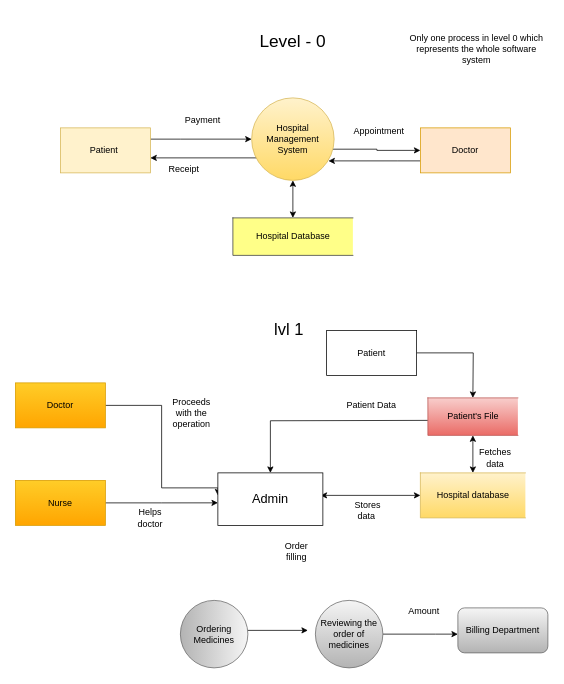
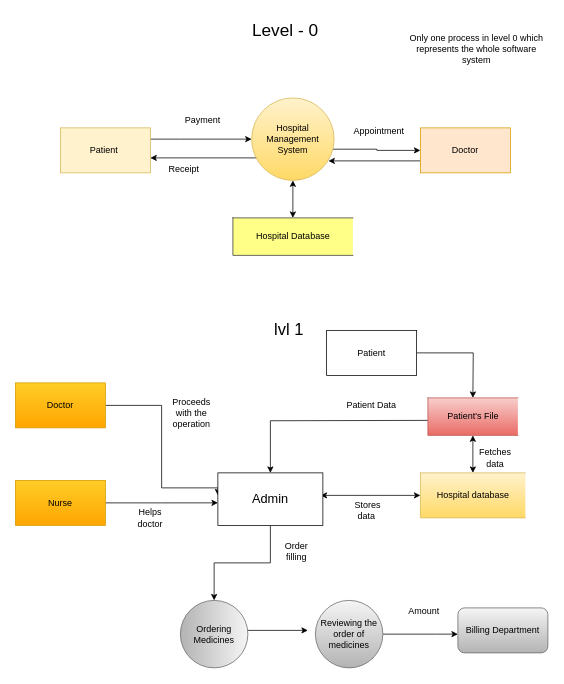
- <mxCell id="11" value="&lt;font style=&quot;font-size: 23px&quot;&gt;Level - 0&lt;/font&gt;" style="text;html=1;strokeColor=none;fillColor=none;align=center;verticalAlign=middle;whiteSpace=wrap;rounded=0;" parent="1" vertex="1"><mxGeometry x="310" y="20" width="160" height="70" as="geometry" /></mxCell>
+ <mxCell id="11" value="&lt;font style=&quot;font-size: 23px&quot;&gt;Level - 0&lt;/font&gt;" style="text;html=1;strokeColor=none;fillColor=none;align=center;verticalAlign=middle;whiteSpace=wrap;rounded=0;" parent="1" vertex="1"><mxGeometry x="300" y="5" width="160" height="70" as="geometry" /></mxCell>
+ <mxCell id="34" style="edgeStyle=orthogonalEdgeStyle;rounded=0;orthogonalLoop=1;jettySize=auto;html=1;" parent="1" source="35" target="38" edge="1"><mxGeometry relative="1" as="geometry" /></mxCell>
